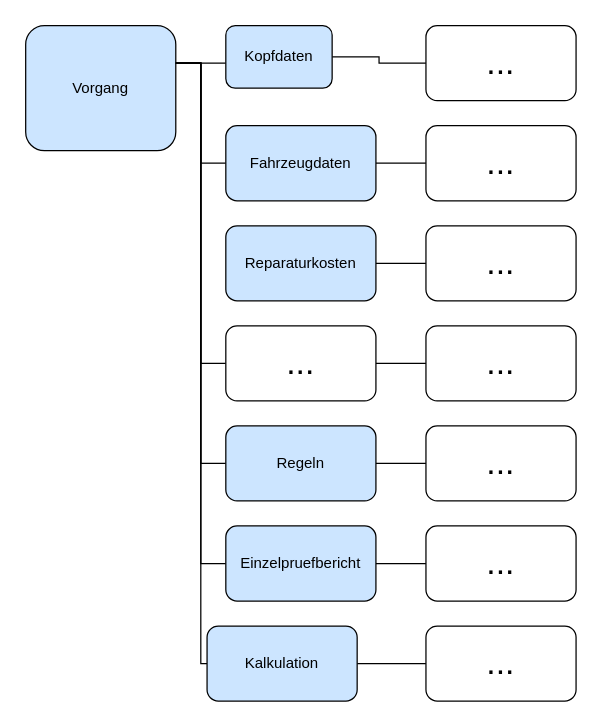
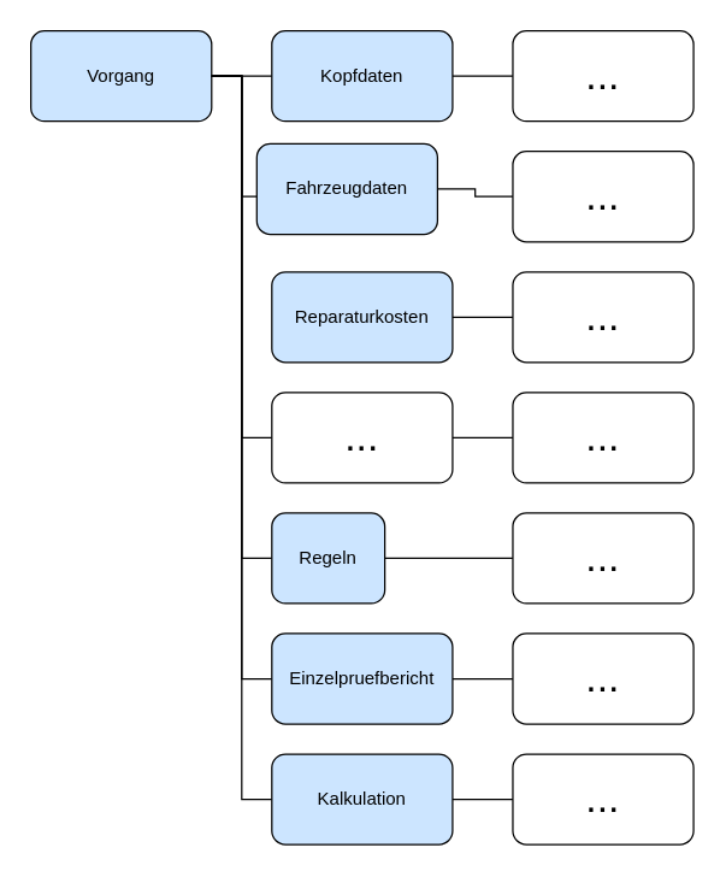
- <mxCell id="6" value="Kopfdaten" style="rounded=1;whiteSpace=wrap;html=1;fillColor=#CCE5FF;" parent="1" vertex="1"><mxGeometry x="180" y="20" width="85" height="50" as="geometry" /></mxCell>
+ <mxCell id="6" value="Kopfdaten" style="rounded=1;whiteSpace=wrap;html=1;fillColor=#CCE5FF;" parent="1" vertex="1"><mxGeometry x="180" width="120" height="60" as="geometry" y="20" /></mxCell>
- <mxCell id="3" value="Vorgang" style="rounded=1;whiteSpace=wrap;html=1;fillColor=#CCE5FF;" parent="1" vertex="1"><mxGeometry x="20" y="20" width="120" height="100" as="geometry" /></mxCell>
+ <mxCell id="3" value="Vorgang" style="rounded=1;whiteSpace=wrap;html=1;fillColor=#CCE5FF;" parent="1" vertex="1"><mxGeometry x="20" width="120" height="60" as="geometry" y="20" /></mxCell>
- <mxCell id="9" value="Fahrzeugdaten" style="rounded=1;whiteSpace=wrap;html=1;fillColor=#CCE5FF;" parent="1" vertex="1"><mxGeometry x="180" y="100" width="120" height="60" as="geometry" /></mxCell>
+ <mxCell id="9" value="Fahrzeugdaten" style="rounded=1;whiteSpace=wrap;html=1;fillColor=#CCE5FF;" parent="1" vertex="1"><mxGeometry x="170" y="95" width="120" height="60" as="geometry" /></mxCell>
- <mxCell id="16" value="Regeln" style="rounded=1;whiteSpace=wrap;html=1;fillColor=#CCE5FF;" parent="1" vertex="1"><mxGeometry x="180" y="340" width="120" height="60" as="geometry" /></mxCell>
+ <mxCell id="16" value="Regeln" style="rounded=1;whiteSpace=wrap;html=1;fillColor=#CCE5FF;" parent="1" vertex="1"><mxGeometry x="180" y="340" width="75" height="60" as="geometry" /></mxCell>
- <mxCell id="22" value="Kalkulation" style="rounded=1;whiteSpace=wrap;html=1;fillColor=#CCE5FF;" parent="1" vertex="1"><mxGeometry x="165" y="500" width="120" height="60" as="geometry" /></mxCell>
+ <mxCell id="22" value="Kalkulation" style="rounded=1;whiteSpace=wrap;html=1;fillColor=#CCE5FF;" parent="1" vertex="1"><mxGeometry x="180" y="500" width="120" height="60" as="geometry" /></mxCell>
